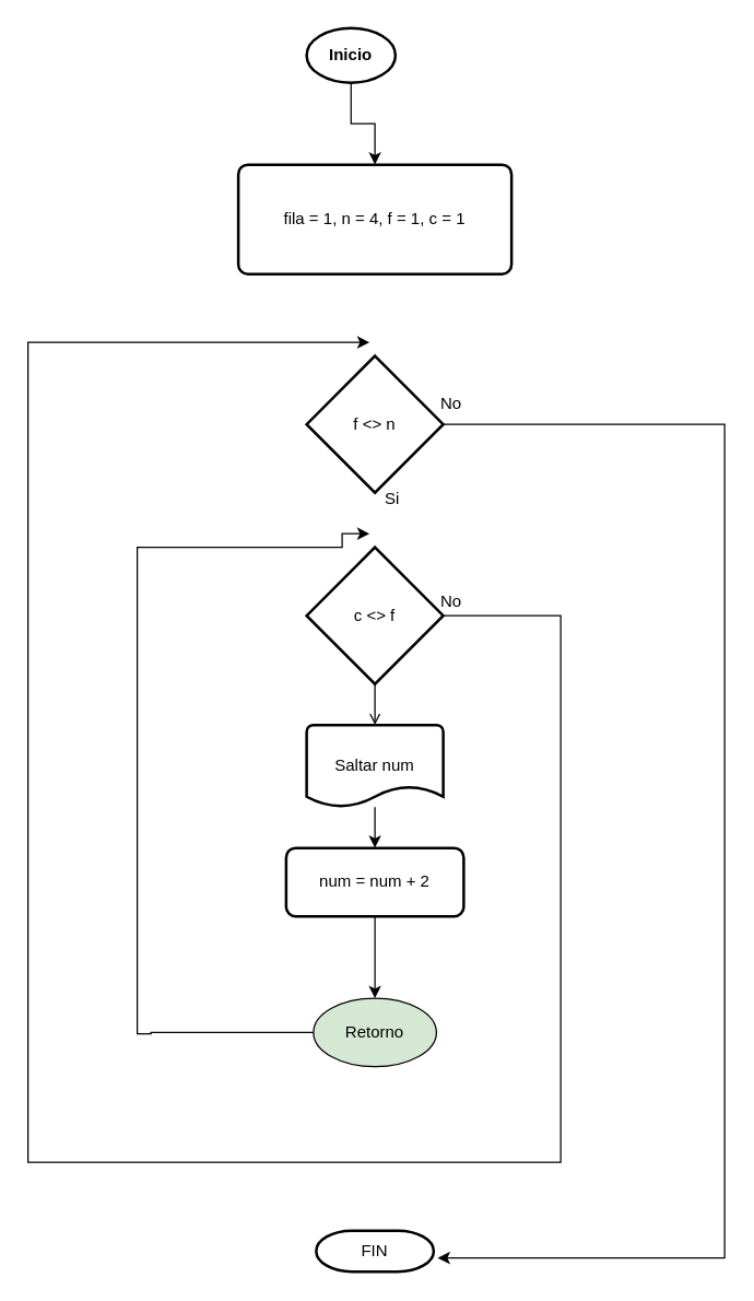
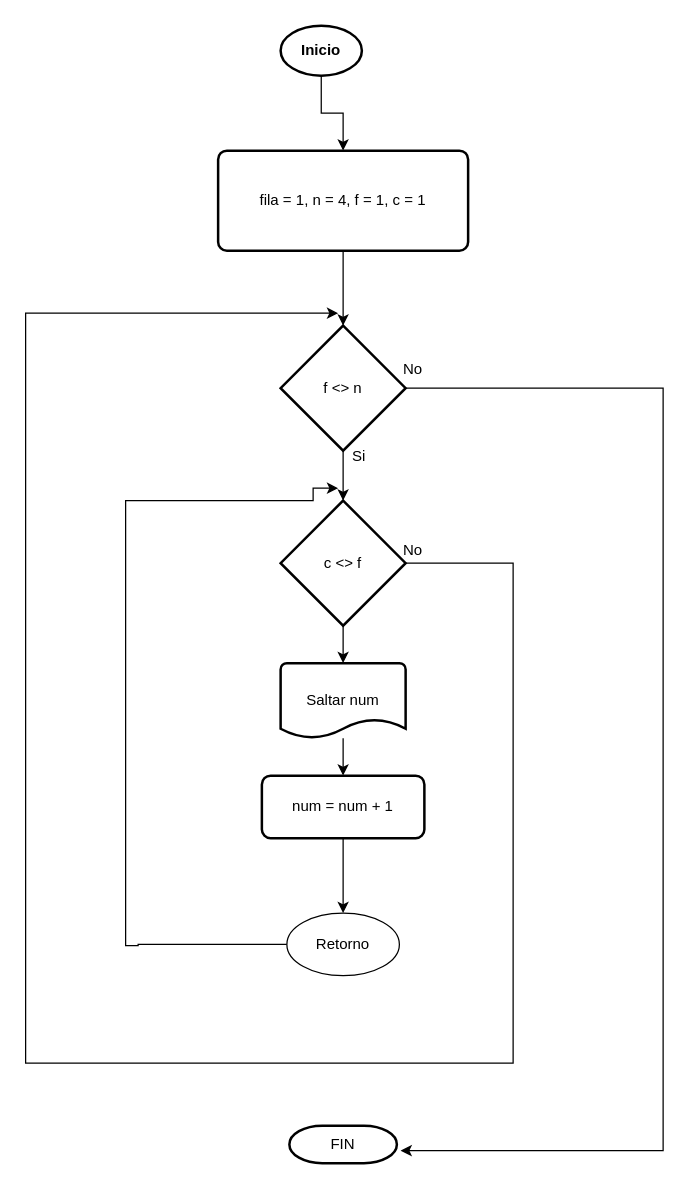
+ <mxCell id="4" style="edgeStyle=orthogonalEdgeStyle;rounded=0;orthogonalLoop=1;jettySize=auto;html=1;" edge="1" parent="1" source="5" target="8"><mxGeometry relative="1" as="geometry" /></mxCell>
+ <mxCell id="6" style="edgeStyle=orthogonalEdgeStyle;rounded=0;orthogonalLoop=1;jettySize=auto;html=1;" edge="1" parent="1" source="8" target="10"><mxGeometry relative="1" as="geometry" /></mxCell>
- <mxCell id="9" style="edgeStyle=orthogonalEdgeStyle;rounded=0;orthogonalLoop=1;jettySize=auto;html=1;endArrow=open;" edge="1" parent="1" source="10" target="12"><mxGeometry relative="1" as="geometry" /></mxCell>
+ <mxCell id="9" style="edgeStyle=orthogonalEdgeStyle;rounded=0;orthogonalLoop=1;jettySize=auto;html=1;" edge="1" parent="1" source="10" target="12"><mxGeometry relative="1" as="geometry" /></mxCell>
- <mxCell id="14" value="num = num + 2" style="rounded=1;whiteSpace=wrap;html=1;absoluteArcSize=1;arcSize=14;strokeWidth=2;" vertex="1" parent="1"><mxGeometry x="209" y="620" width="130" height="50" as="geometry" /></mxCell>
+ <mxCell id="14" value="num = num + 1" style="rounded=1;whiteSpace=wrap;html=1;absoluteArcSize=1;arcSize=14;strokeWidth=2;" vertex="1" parent="1"><mxGeometry x="209" y="620" width="130" height="50" as="geometry" /></mxCell>
- <mxCell id="17" value="Retorno" style="ellipse;whiteSpace=wrap;html=1;fillColor=#d5e8d4;" vertex="1" parent="1"><mxGeometry x="229" y="730" width="90" height="50" as="geometry" /></mxCell>
+ <mxCell id="17" value="Retorno" style="ellipse;whiteSpace=wrap;html=1;" vertex="1" parent="1"><mxGeometry x="229" y="730" width="90" height="50" as="geometry" /></mxCell>
